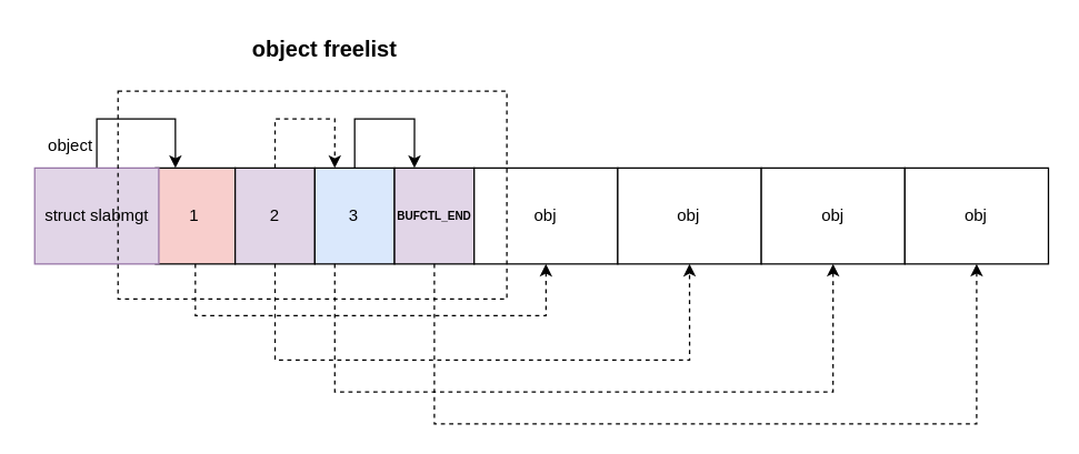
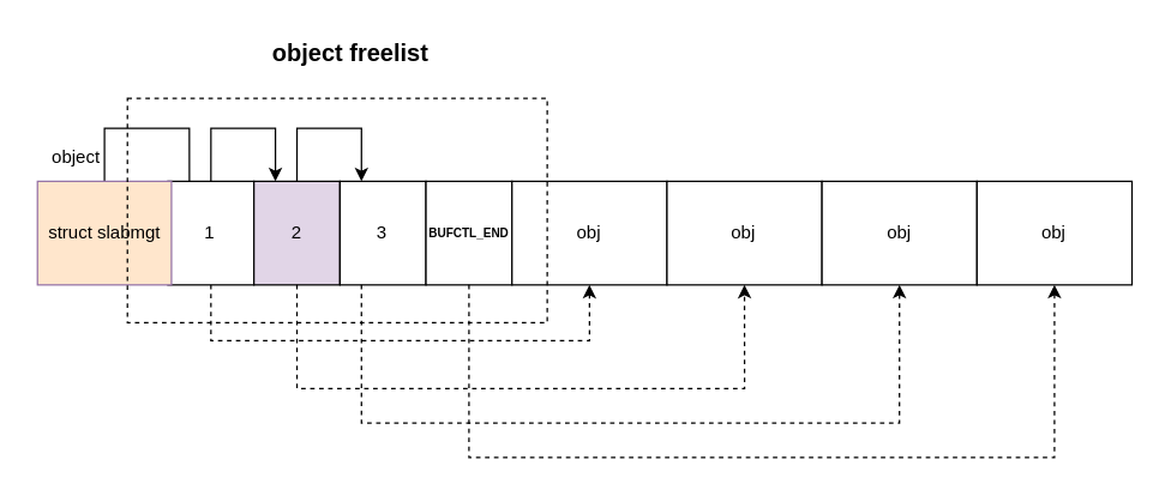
+ <mxCell id="6" style="edgeStyle=orthogonalEdgeStyle;rounded=0;orthogonalLoop=1;jettySize=auto;html=1;exitX=0.5;exitY=0;exitDx=0;exitDy=0;entryX=0.25;entryY=0;entryDx=0;entryDy=0;" parent="1" source="3" target="4" edge="1"><mxGeometry relative="1" as="geometry"><Array as="points"><mxPoint x="140.185" y="85" /><mxPoint x="183.213" y="85" /></Array></mxGeometry></mxCell>
- <mxCell id="9" style="edgeStyle=orthogonalEdgeStyle;rounded=0;orthogonalLoop=1;jettySize=auto;html=1;exitX=0.5;exitY=0;exitDx=0;exitDy=0;entryX=0.25;entryY=0;entryDx=0;entryDy=0;dashed=1;" parent="1" source="4" target="7" edge="1"><mxGeometry relative="1" as="geometry"><Array as="points"><mxPoint x="197.556" y="85" /><mxPoint x="240.584" y="85" /></Array></mxGeometry></mxCell>
+ <mxCell id="9" style="edgeStyle=orthogonalEdgeStyle;rounded=0;orthogonalLoop=1;jettySize=auto;html=1;exitX=0.5;exitY=0;exitDx=0;exitDy=0;entryX=0.25;entryY=0;entryDx=0;entryDy=0;" parent="1" source="4" target="7" edge="1"><mxGeometry relative="1" as="geometry"><Array as="points"><mxPoint x="197.556" y="85" /><mxPoint x="240.584" y="85" /></Array></mxGeometry></mxCell>
- <mxCell id="11" style="edgeStyle=orthogonalEdgeStyle;rounded=0;orthogonalLoop=1;jettySize=auto;html=1;exitX=0.5;exitY=0;exitDx=0;exitDy=0;entryX=0.25;entryY=0;entryDx=0;entryDy=0;" parent="1" source="7" target="10" edge="1"><mxGeometry relative="1" as="geometry"><Array as="points"><mxPoint x="254.927" y="85" /><mxPoint x="297.955" y="85" /></Array></mxGeometry></mxCell>
- <mxCell id="17" style="edgeStyle=orthogonalEdgeStyle;rounded=0;orthogonalLoop=1;jettySize=auto;html=1;exitX=0.5;exitY=0;exitDx=0;exitDy=0;entryX=0.25;entryY=0;entryDx=0;entryDy=0;" parent="1" source="18" target="3" edge="1"><mxGeometry relative="1" as="geometry"><Array as="points"><mxPoint x="69.5" y="85" /><mxPoint x="125.5" y="85" /></Array></mxGeometry></mxCell>
+ <mxCell id="17" style="edgeStyle=orthogonalEdgeStyle;rounded=0;orthogonalLoop=1;jettySize=auto;html=1;exitX=0.5;exitY=0;exitDx=0;exitDy=0;entryX=0.25;entryY=0;entryDx=0;entryDy=0;endArrow=none;" parent="1" source="18" target="3" edge="1"><mxGeometry relative="1" as="geometry"><Array as="points"><mxPoint x="69.5" y="85" /><mxPoint x="125.5" y="85" /></Array></mxGeometry></mxCell>
- <mxCell id="18" value="struct slabmgt" style="rounded=0;whiteSpace=wrap;html=1;shadow=0;container=0;fillColor=#e1d5e7;strokeColor=#9673a6;" parent="1" vertex="1"><mxGeometry x="24.5" y="120.48" width="89.37" height="69.19" as="geometry" /></mxCell>
+ <mxCell id="18" value="struct slabmgt" style="rounded=0;whiteSpace=wrap;html=1;shadow=0;container=0;fillColor=#ffe6cc;strokeColor=#9673a6;" parent="1" vertex="1"><mxGeometry x="24.5" y="120.48" width="89.37" height="69.19" as="geometry" /></mxCell>
- <mxCell id="3" value="1" style="rounded=0;whiteSpace=wrap;html=1;shadow=0;container=0;fillColor=#f8cecc;" parent="1" vertex="1"><mxGeometry x="111.5" y="120.484" width="57.371" height="69.194" as="geometry" /></mxCell>
+ <mxCell id="3" value="1" style="rounded=0;whiteSpace=wrap;html=1;shadow=0;container=0;" parent="1" vertex="1"><mxGeometry x="111.5" y="120.484" width="57.371" height="69.194" as="geometry" /></mxCell>
- <mxCell id="7" value="3" style="rounded=0;whiteSpace=wrap;html=1;shadow=0;container=0;fillColor=#dae8fc;" parent="1" vertex="1"><mxGeometry x="226.242" y="120.484" width="57.371" height="69.194" as="geometry" /></mxCell>
+ <mxCell id="7" value="3" style="rounded=0;whiteSpace=wrap;html=1;shadow=0;container=0;" parent="1" vertex="1"><mxGeometry x="226.242" y="120.484" width="57.371" height="69.194" as="geometry" /></mxCell>
- <mxCell id="10" value="&lt;p style=&quot;line-height: 120%;&quot;&gt;&lt;font size=&quot;1&quot; style=&quot;&quot;&gt;&lt;b style=&quot;font-size: 8px;&quot;&gt;BUFCTL_END&lt;/b&gt;&lt;/font&gt;&lt;/p&gt;" style="rounded=0;whiteSpace=wrap;html=1;shadow=0;container=0;fillColor=#e1d5e7;" parent="1" vertex="1"><mxGeometry x="283.612" y="120.484" width="57.371" height="69.194" as="geometry" /></mxCell>
+ <mxCell id="10" value="&lt;p style=&quot;line-height: 120%;&quot;&gt;&lt;font size=&quot;1&quot; style=&quot;&quot;&gt;&lt;b style=&quot;font-size: 8px;&quot;&gt;BUFCTL_END&lt;/b&gt;&lt;/font&gt;&lt;/p&gt;" style="rounded=0;whiteSpace=wrap;html=1;shadow=0;container=0;" parent="1" vertex="1"><mxGeometry x="283.612" y="120.484" width="57.371" height="69.194" as="geometry" /></mxCell>
